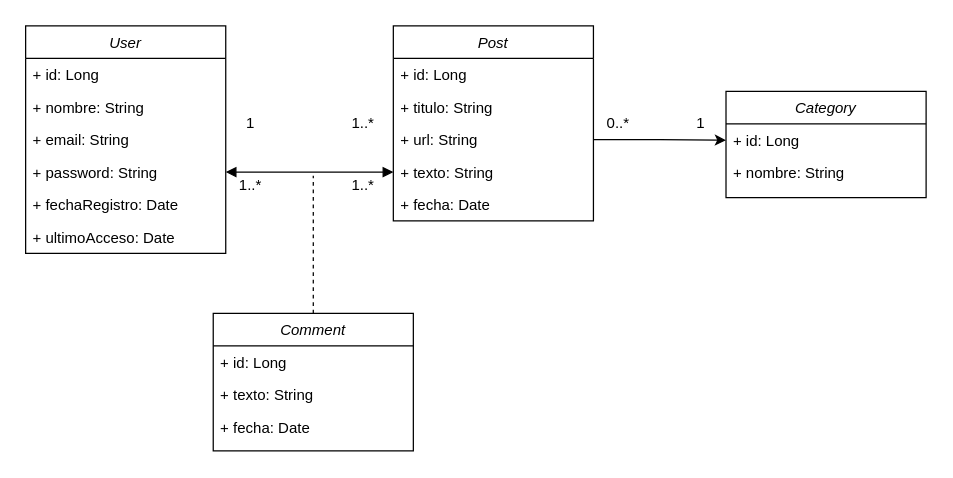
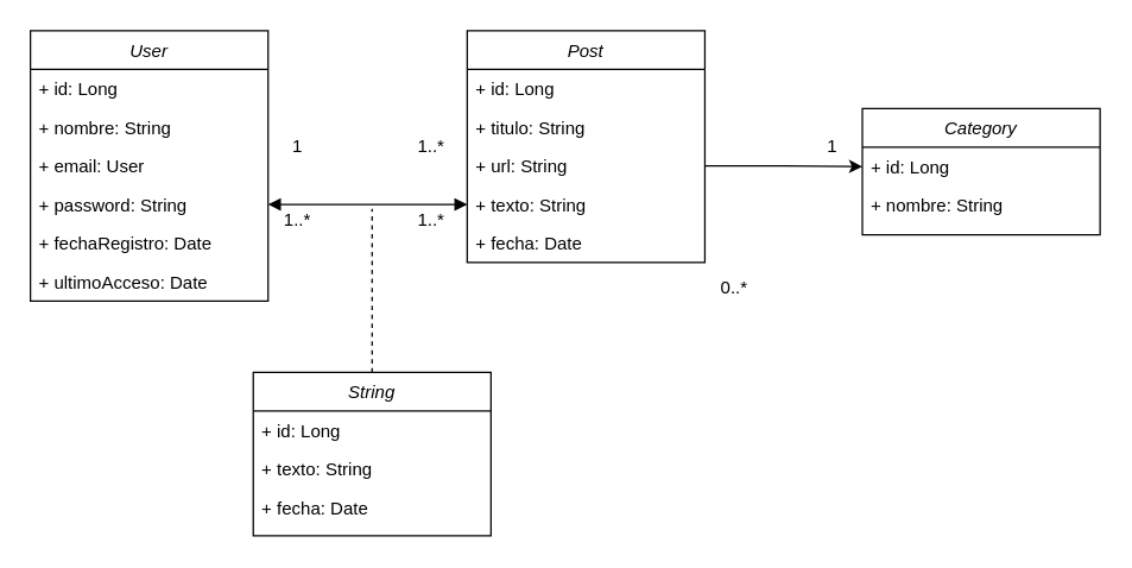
- <mxCell id="20" value="0..*" style="text;html=1;strokeColor=none;fillColor=none;align=center;verticalAlign=middle;whiteSpace=wrap;rounded=0;" vertex="1" parent="1"><mxGeometry x="474" y="88" width="40" height="20" as="geometry" /></mxCell>
+ <mxCell id="20" value="0..*" style="text;html=1;strokeColor=none;fillColor=none;align=center;verticalAlign=middle;whiteSpace=wrap;rounded=0;" vertex="1" parent="1"><mxGeometry x="474" y="183" width="40" height="20" as="geometry" /></mxCell>
- <mxCell id="5" value="+ email: String" style="text;strokeColor=none;fillColor=none;align=left;verticalAlign=top;spacingLeft=4;spacingRight=4;overflow=hidden;rotatable=0;points=[[0,0.5],[1,0.5]];portConstraint=eastwest;" vertex="1" parent="2"><mxGeometry y="78" width="160" height="26" as="geometry" /></mxCell>
+ <mxCell id="5" value="+ email: User" style="text;strokeColor=none;fillColor=none;align=left;verticalAlign=top;spacingLeft=4;spacingRight=4;overflow=hidden;rotatable=0;points=[[0,0.5],[1,0.5]];portConstraint=eastwest;" vertex="1" parent="2"><mxGeometry y="78" width="160" height="26" as="geometry" /></mxCell>
- <mxCell id="26" value="Comment" style="swimlane;fontStyle=2;align=center;verticalAlign=top;childLayout=stackLayout;horizontal=1;startSize=26;horizontalStack=0;resizeParent=1;resizeLast=0;collapsible=1;marginBottom=0;rounded=0;shadow=0;strokeWidth=1;" vertex="1" parent="1"><mxGeometry x="170" y="250" width="160" height="110" as="geometry"><mxRectangle x="220" y="120" width="160" height="26" as="alternateBounds" /></mxGeometry></mxCell>
+ <mxCell id="26" value="String" style="swimlane;fontStyle=2;align=center;verticalAlign=top;childLayout=stackLayout;horizontal=1;startSize=26;horizontalStack=0;resizeParent=1;resizeLast=0;collapsible=1;marginBottom=0;rounded=0;shadow=0;strokeWidth=1;" vertex="1" parent="1"><mxGeometry x="170" y="250" width="160" height="110" as="geometry"><mxRectangle x="220" y="120" width="160" height="26" as="alternateBounds" /></mxGeometry></mxCell>
